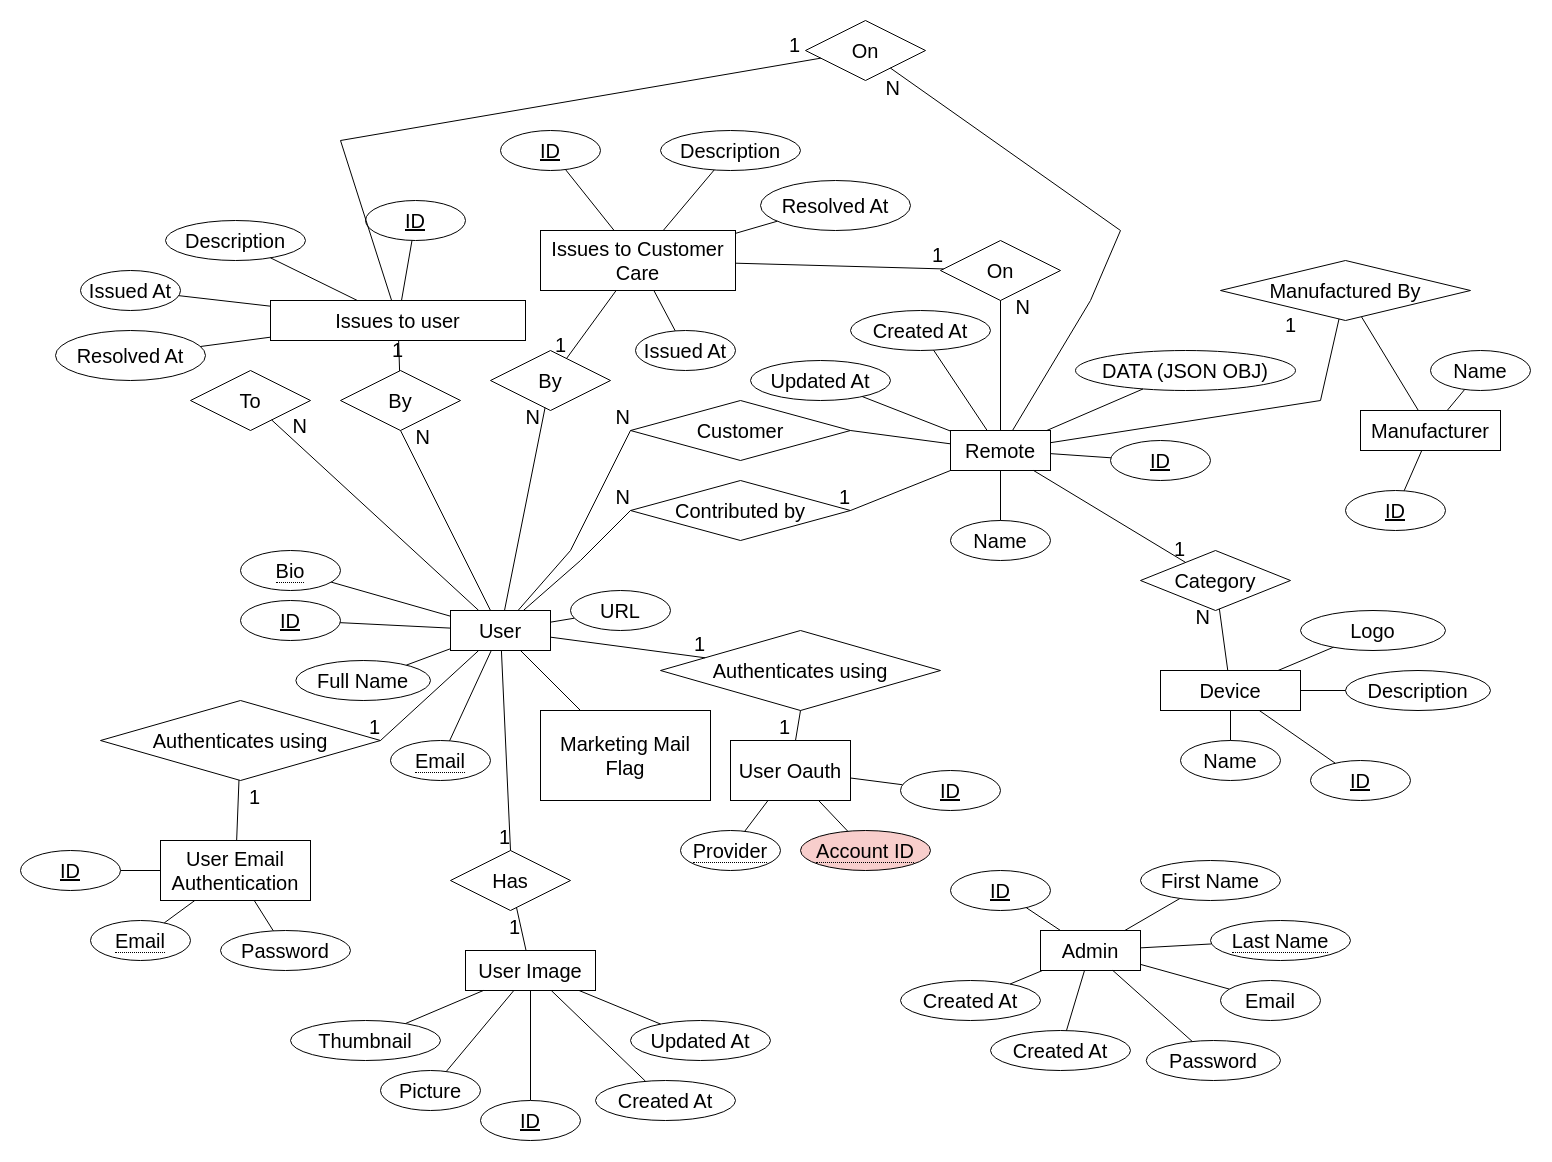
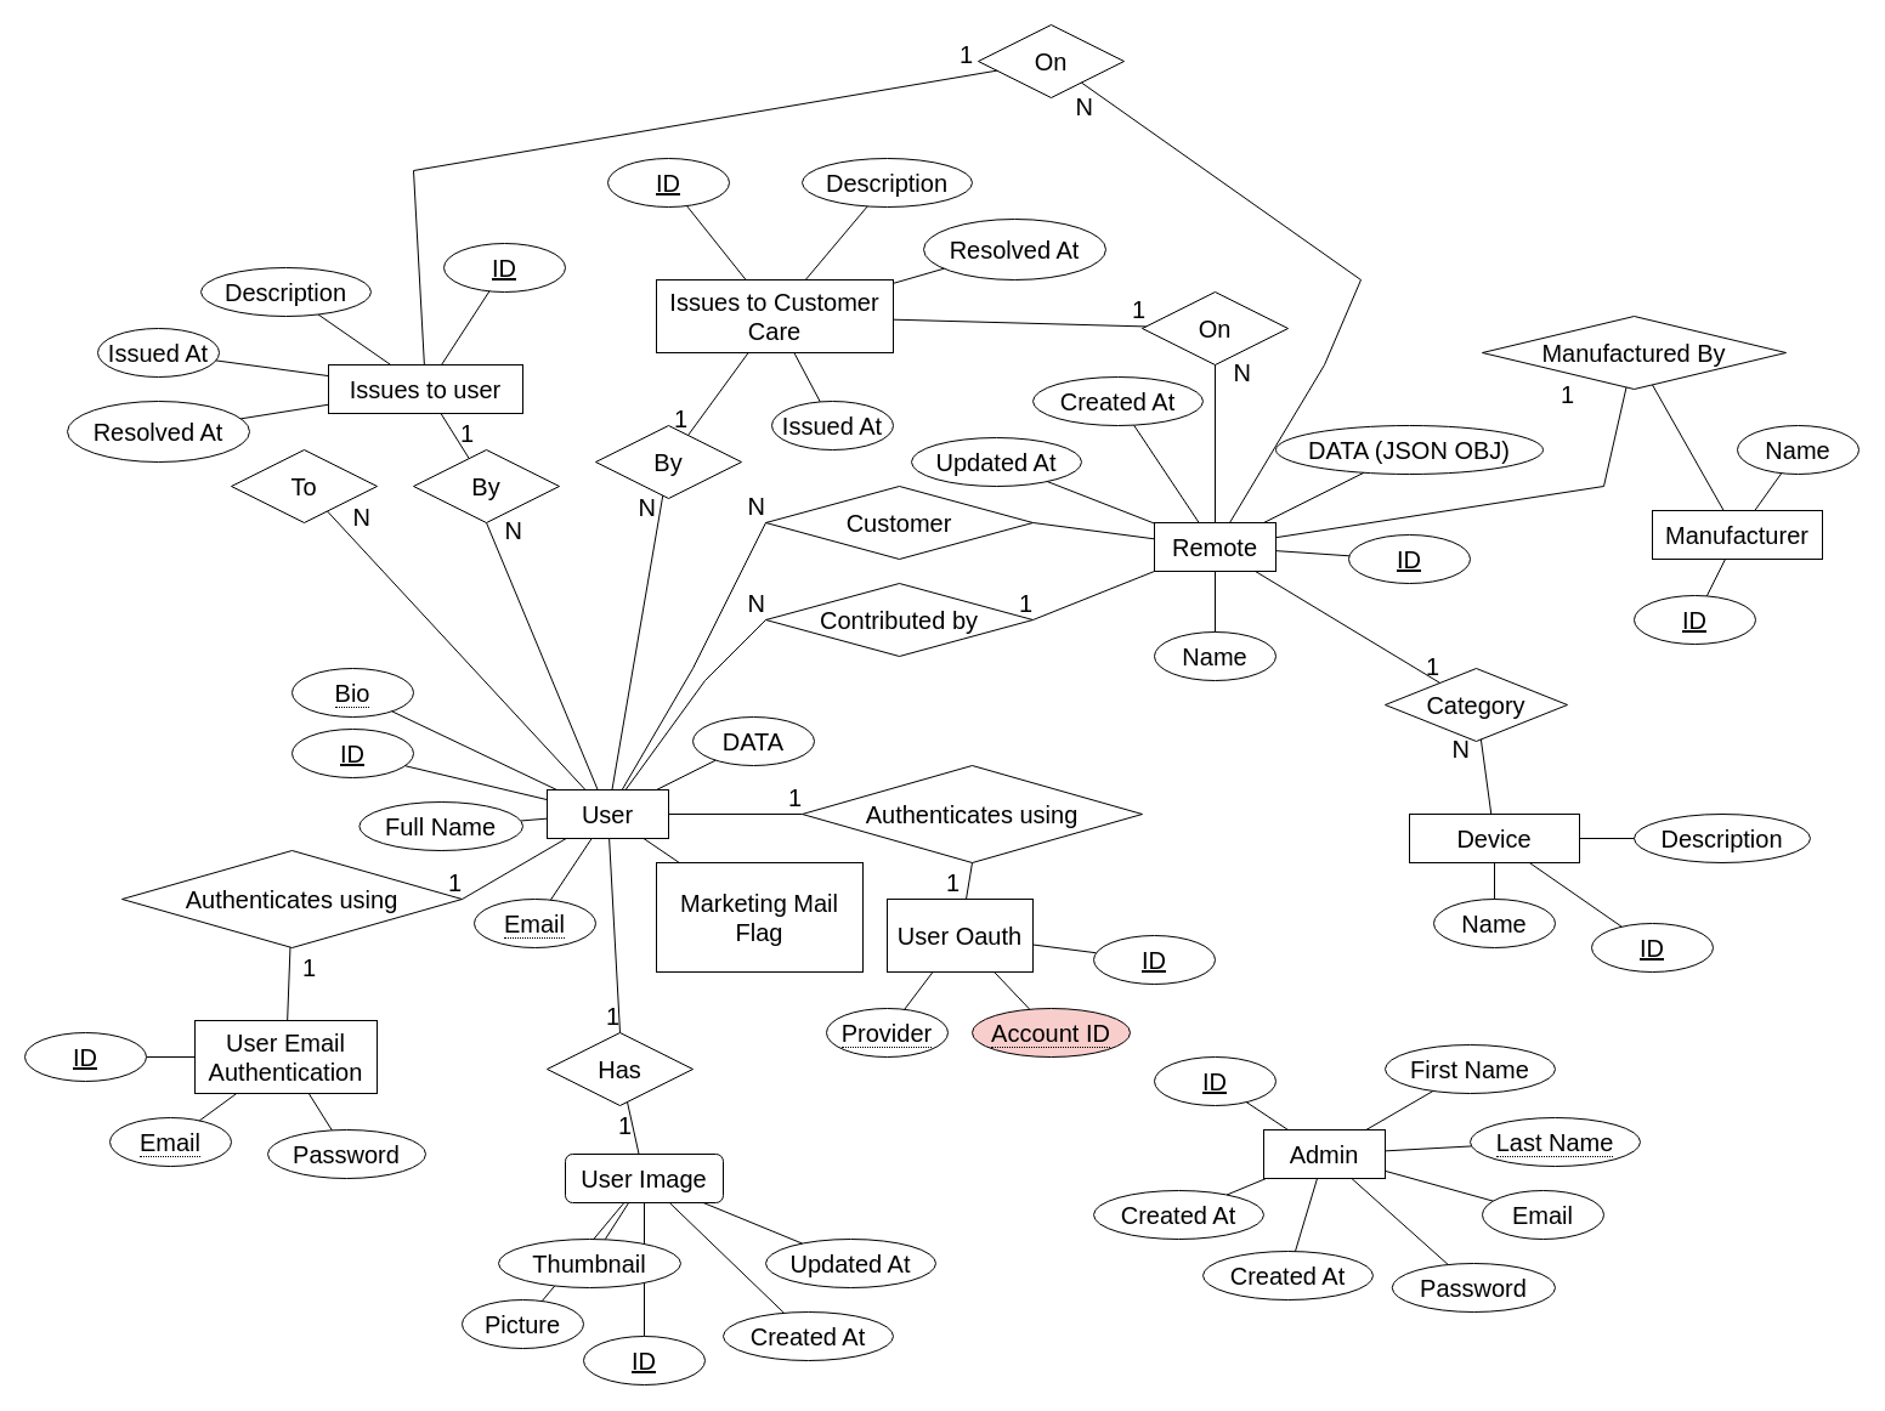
- <mxCell id="7" value="&lt;span style=&quot;font-size: 20px&quot;&gt;Issues to user&lt;/span&gt;" style="whiteSpace=wrap;html=1;align=center;movable=0;resizable=0;rotatable=0;deletable=0;editable=0;connectable=0;" vertex="1" parent="1"><mxGeometry x="270" y="300" width="255" height="40" as="geometry" /></mxCell>
+ <mxCell id="7" value="&lt;span style=&quot;font-size: 20px&quot;&gt;Issues to user&lt;/span&gt;" style="whiteSpace=wrap;html=1;align=center;movable=0;resizable=0;rotatable=0;deletable=0;editable=0;connectable=0;" vertex="1" parent="1"><mxGeometry x="270" y="300" width="160" height="40" as="geometry" /></mxCell>
- <mxCell id="47" value="DATA (JSON OBJ)" style="ellipse;whiteSpace=wrap;html=1;align=center;fontSize=20;movable=0;resizable=0;rotatable=0;deletable=0;editable=0;connectable=0;" vertex="1" parent="1"><mxGeometry x="1075" y="350" width="220" height="40" as="geometry" /></mxCell>
+ <mxCell id="47" value="DATA (JSON OBJ)" style="ellipse;whiteSpace=wrap;html=1;align=center;fontSize=20;movable=0;resizable=0;rotatable=0;deletable=0;editable=0;connectable=0;" vertex="1" parent="1"><mxGeometry x="1050" y="350" width="220" height="40" as="geometry" /></mxCell>
- <mxCell id="8" value="&lt;font style=&quot;font-size: 20px&quot;&gt;Manufacturer&lt;/font&gt;" style="whiteSpace=wrap;html=1;align=center;movable=0;resizable=0;rotatable=0;deletable=0;editable=0;connectable=0;" vertex="1" parent="1"><mxGeometry x="1360" y="410" width="140" height="40" as="geometry" /></mxCell>
+ <mxCell id="8" value="&lt;font style=&quot;font-size: 20px&quot;&gt;Manufacturer&lt;/font&gt;" style="whiteSpace=wrap;html=1;align=center;movable=0;resizable=0;rotatable=0;deletable=0;editable=0;connectable=0;" vertex="1" parent="1"><mxGeometry x="1360" y="420" width="140" height="40" as="geometry" /></mxCell>
- <mxCell id="79" value="URL" style="ellipse;whiteSpace=wrap;html=1;align=center;fontSize=20;movable=0;resizable=0;rotatable=0;deletable=0;editable=0;connectable=0;" vertex="1" parent="1"><mxGeometry x="570" y="590" width="100" height="40" as="geometry" /></mxCell>
+ <mxCell id="79" value="DATA" style="ellipse;whiteSpace=wrap;html=1;align=center;fontSize=20;movable=0;resizable=0;rotatable=0;deletable=0;editable=0;connectable=0;" vertex="1" parent="1"><mxGeometry x="570" y="590" width="100" height="40" as="geometry" /></mxCell>
- <mxCell id="3" value="&lt;font style=&quot;font-size: 20px&quot;&gt;User&lt;/font&gt;" style="whiteSpace=wrap;html=1;align=center;movable=0;resizable=0;rotatable=0;deletable=0;editable=0;connectable=0;" vertex="1" parent="1"><mxGeometry x="450" y="610" width="100" height="40" as="geometry" /></mxCell>
+ <mxCell id="3" value="&lt;font style=&quot;font-size: 20px&quot;&gt;User&lt;/font&gt;" style="whiteSpace=wrap;html=1;align=center;movable=0;resizable=0;rotatable=0;deletable=0;editable=0;connectable=0;" vertex="1" parent="1"><mxGeometry x="450" y="650" width="100" height="40" as="geometry" /></mxCell>
- <mxCell id="62" value="Logo" style="ellipse;whiteSpace=wrap;html=1;align=center;fontSize=20;movable=0;resizable=0;rotatable=0;deletable=0;editable=0;connectable=0;" vertex="1" parent="1"><mxGeometry x="1300" y="610" width="145" height="40" as="geometry" /></mxCell>
- <mxCell id="66" value="" style="endArrow=none;html=1;rounded=0;fontSize=20;movable=0;resizable=0;rotatable=0;deletable=0;editable=0;connectable=0;" edge="1" parent="1" source="9" target="62"><mxGeometry relative="1" as="geometry"><mxPoint x="1390" y="890" as="sourcePoint" /><mxPoint x="1550" y="890" as="targetPoint" /></mxGeometry></mxCell>
- <mxCell id="5" value="&lt;font style=&quot;font-size: 20px&quot;&gt;User Image&lt;br&gt;&lt;/font&gt;" style="whiteSpace=wrap;html=1;align=center;movable=0;resizable=0;rotatable=0;deletable=0;editable=0;connectable=0;" vertex="1" parent="1"><mxGeometry x="465" y="950" width="130" height="40" as="geometry" /></mxCell>
+ <mxCell id="5" value="&lt;font style=&quot;font-size: 20px&quot;&gt;User Image&lt;br&gt;&lt;/font&gt;" style="whiteSpace=wrap;html=1;align=center;movable=0;resizable=0;rotatable=0;deletable=0;editable=0;connectable=0;rounded=1;" vertex="1" parent="1"><mxGeometry x="465" y="950" width="130" height="40" as="geometry" /></mxCell>
- <mxCell id="72" value="Thumbnail" style="ellipse;whiteSpace=wrap;html=1;align=center;fontSize=20;movable=0;resizable=0;rotatable=0;deletable=0;editable=0;connectable=0;" vertex="1" parent="1"><mxGeometry x="290" y="1020" width="150" height="40" as="geometry" /></mxCell>
+ <mxCell id="72" value="Thumbnail" style="ellipse;whiteSpace=wrap;html=1;align=center;fontSize=20;movable=0;resizable=0;rotatable=0;deletable=0;editable=0;connectable=0;" vertex="1" parent="1"><mxGeometry x="410" y="1020" width="150" height="40" as="geometry" /></mxCell>
